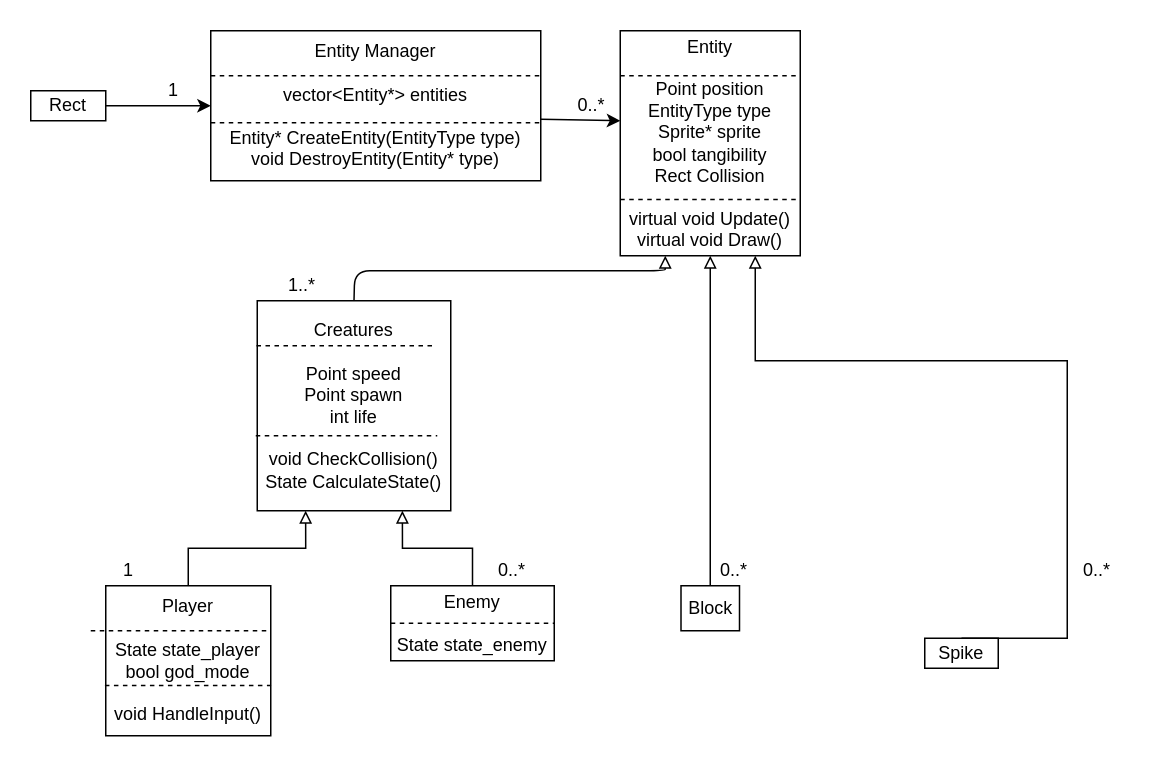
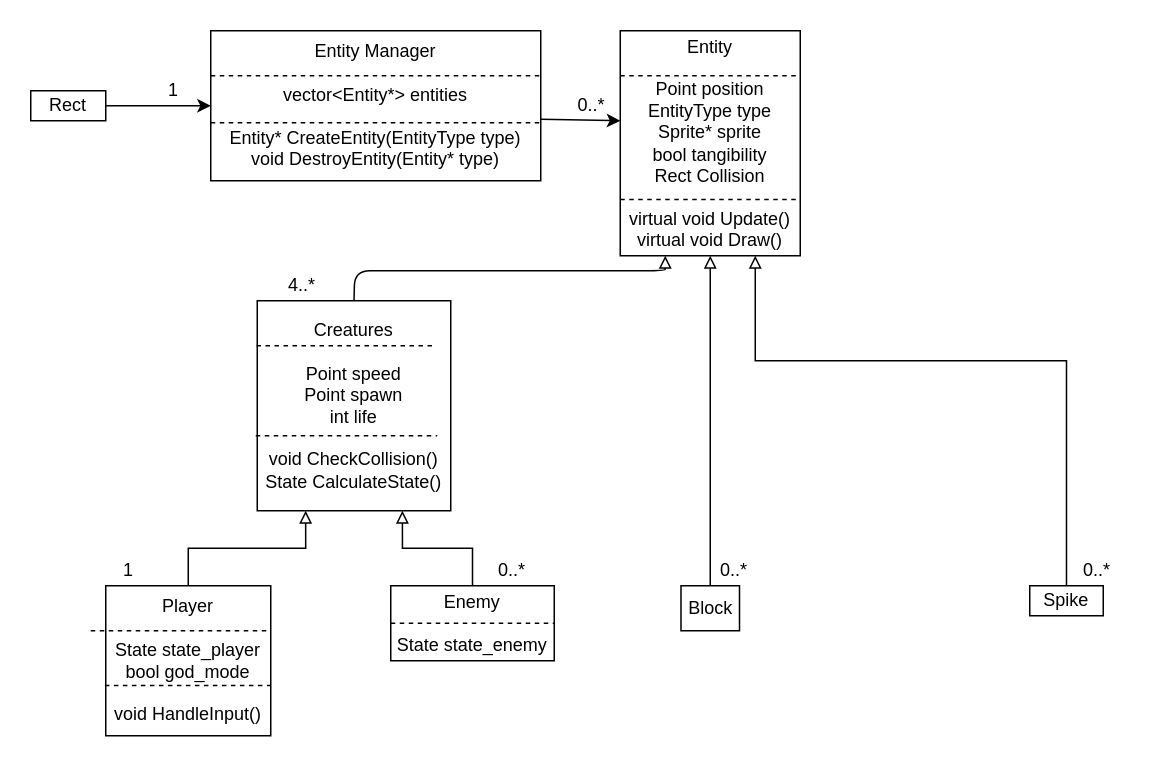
- <mxCell id="28" value="1..*" style="text;html=1;resizable=0;points=[];autosize=1;align=left;verticalAlign=top;spacingTop=-4;" vertex="1" parent="1"><mxGeometry x="190" y="180" width="30" height="20" as="geometry" /></mxCell>
+ <mxCell id="28" value="4..*" style="text;html=1;resizable=0;points=[];autosize=1;align=left;verticalAlign=top;spacingTop=-4;" vertex="1" parent="1"><mxGeometry x="190" y="180" width="30" height="20" as="geometry" /></mxCell>
- <mxCell id="26" value="Spike" style="rounded=0;whiteSpace=wrap;html=1;" vertex="1" parent="1"><mxGeometry x="616" y="425" width="49" height="20" as="geometry" /></mxCell>
+ <mxCell id="26" value="Spike" style="rounded=0;whiteSpace=wrap;html=1;" vertex="1" parent="1"><mxGeometry x="686" y="390" width="49" height="20" as="geometry" /></mxCell>
